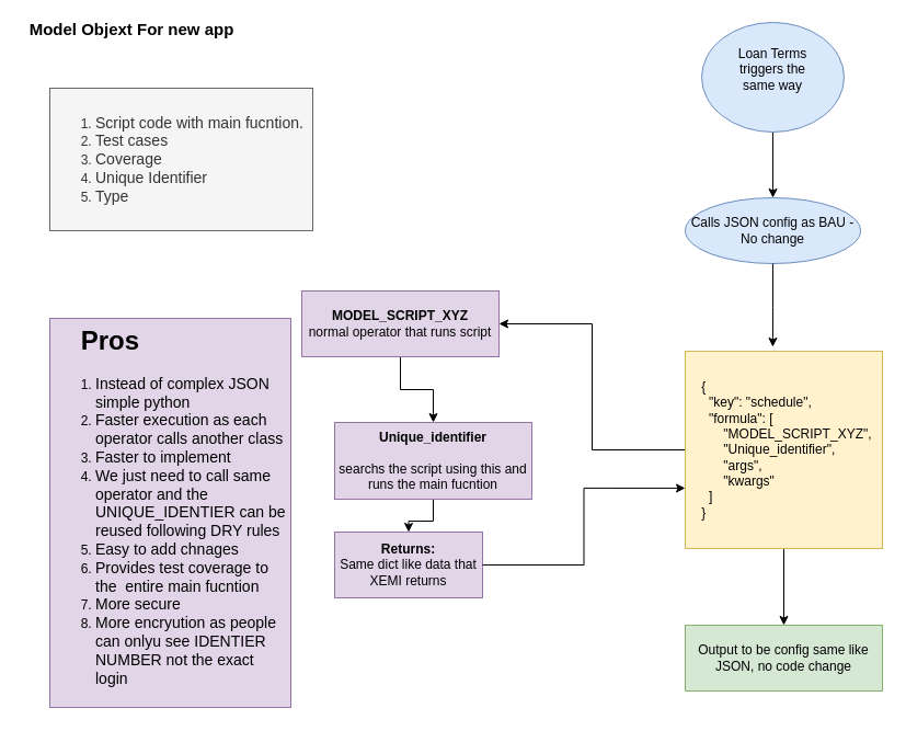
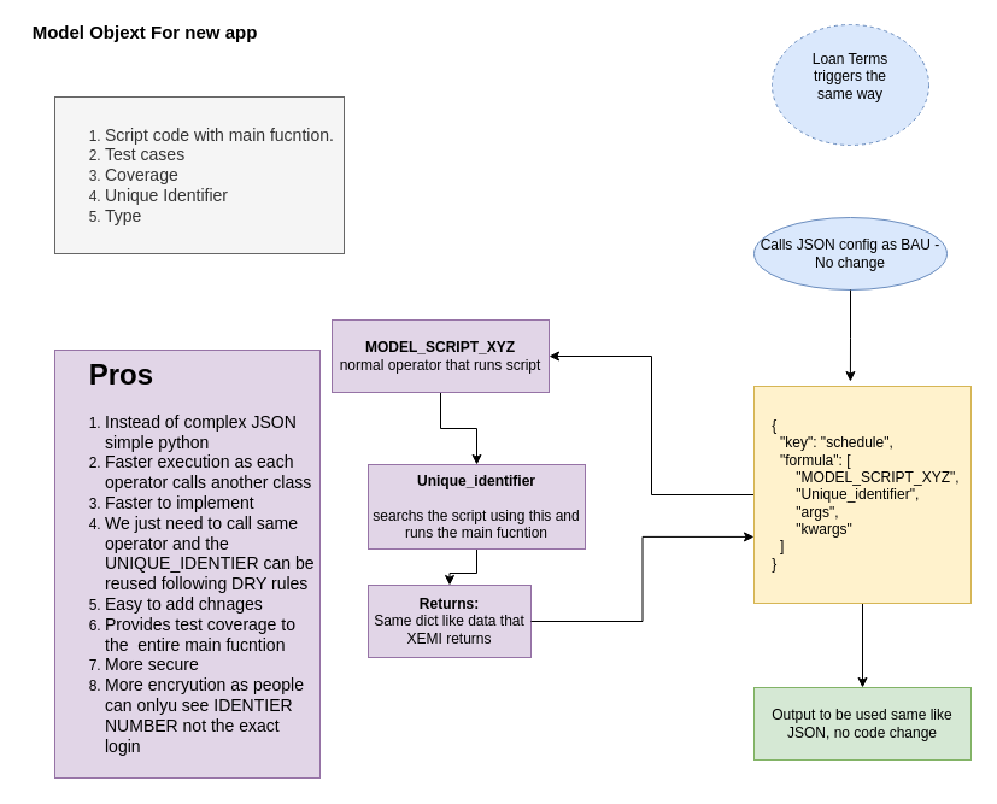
- <mxCell id="5" value="Loan Terms &lt;br&gt;triggers the &lt;br&gt;same way&lt;div&gt;&lt;br&gt;&lt;/div&gt;" style="ellipse;whiteSpace=wrap;html=1;fillColor=#dae8fc;strokeColor=#6c8ebf;" vertex="1" parent="1"><mxGeometry x="640" y="20" width="130" height="100" as="geometry" /></mxCell>
+ <mxCell id="5" value="Loan Terms &lt;br&gt;triggers the &lt;br&gt;same way&lt;div&gt;&lt;br&gt;&lt;/div&gt;" style="ellipse;whiteSpace=wrap;html=1;fillColor=#dae8fc;strokeColor=#6c8ebf;dashed=1;" vertex="1" parent="1"><mxGeometry x="640" y="20" width="130" height="100" as="geometry" /></mxCell>
- <mxCell id="4" style="edgeStyle=orthogonalEdgeStyle;rounded=0;orthogonalLoop=1;jettySize=auto;html=1;entryX=0.5;entryY=0;entryDx=0;entryDy=0;" edge="1" parent="1" source="5" target="6"><mxGeometry relative="1" as="geometry" /></mxCell>
- <mxCell id="16" value="Output to be config same like JSON, no code change" style="rounded=0;whiteSpace=wrap;html=1;fillColor=#d5e8d4;strokeColor=#82b366;" vertex="1" parent="1"><mxGeometry x="625" y="570" width="180" height="60" as="geometry" /></mxCell>
+ <mxCell id="16" value="Output to be used same like JSON, no code change" style="rounded=0;whiteSpace=wrap;html=1;fillColor=#d5e8d4;strokeColor=#82b366;" vertex="1" parent="1"><mxGeometry x="625" y="570" width="180" height="60" as="geometry" /></mxCell>
